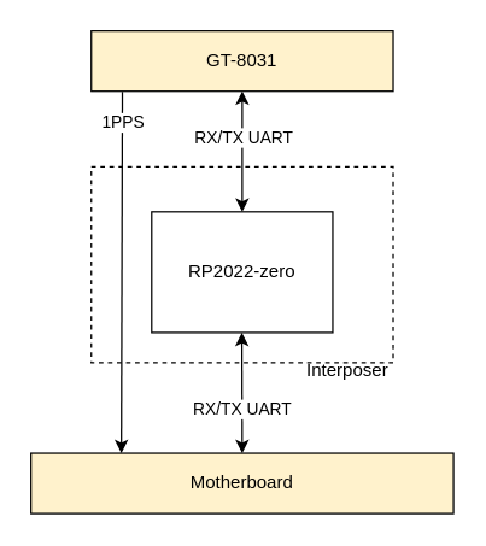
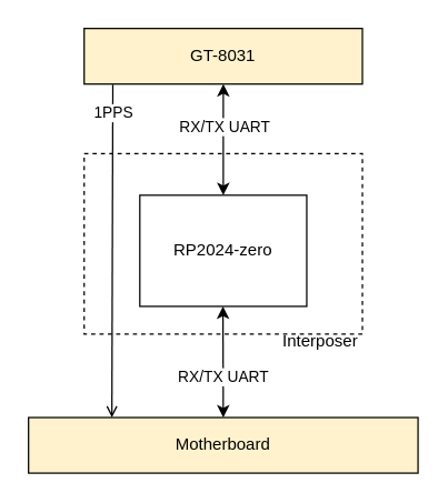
- <mxCell id="3" value="RP2022-zero" style="rounded=0;whiteSpace=wrap;html=1;" vertex="1" parent="1"><mxGeometry x="100" y="140" width="120" height="80" as="geometry" /></mxCell>
+ <mxCell id="3" value="RP2024-zero" style="rounded=0;whiteSpace=wrap;html=1;" vertex="1" parent="1"><mxGeometry x="100" y="140" width="120" height="80" as="geometry" /></mxCell>
- <mxCell id="9" value="" style="endArrow=classic;html=1;rounded=0;exitX=0.103;exitY=1.013;exitDx=0;exitDy=0;exitPerimeter=0;entryX=0.214;entryY=0;entryDx=0;entryDy=0;entryPerimeter=0;" edge="1" parent="1" source="2" target="6"><mxGeometry width="50" height="50" relative="1" as="geometry"><mxPoint x="-40" y="220" as="sourcePoint" /><mxPoint x="10" y="170" as="targetPoint" /></mxGeometry></mxCell>
+ <mxCell id="9" value="" style="endArrow=open;html=1;rounded=0;exitX=0.103;exitY=1.013;exitDx=0;exitDy=0;exitPerimeter=0;entryX=0.214;entryY=0;entryDx=0;entryDy=0;entryPerimeter=0;" edge="1" parent="1" source="2" target="6"><mxGeometry width="50" height="50" relative="1" as="geometry"><mxPoint x="-40" y="220" as="sourcePoint" /><mxPoint x="10" y="170" as="targetPoint" /></mxGeometry></mxCell>
